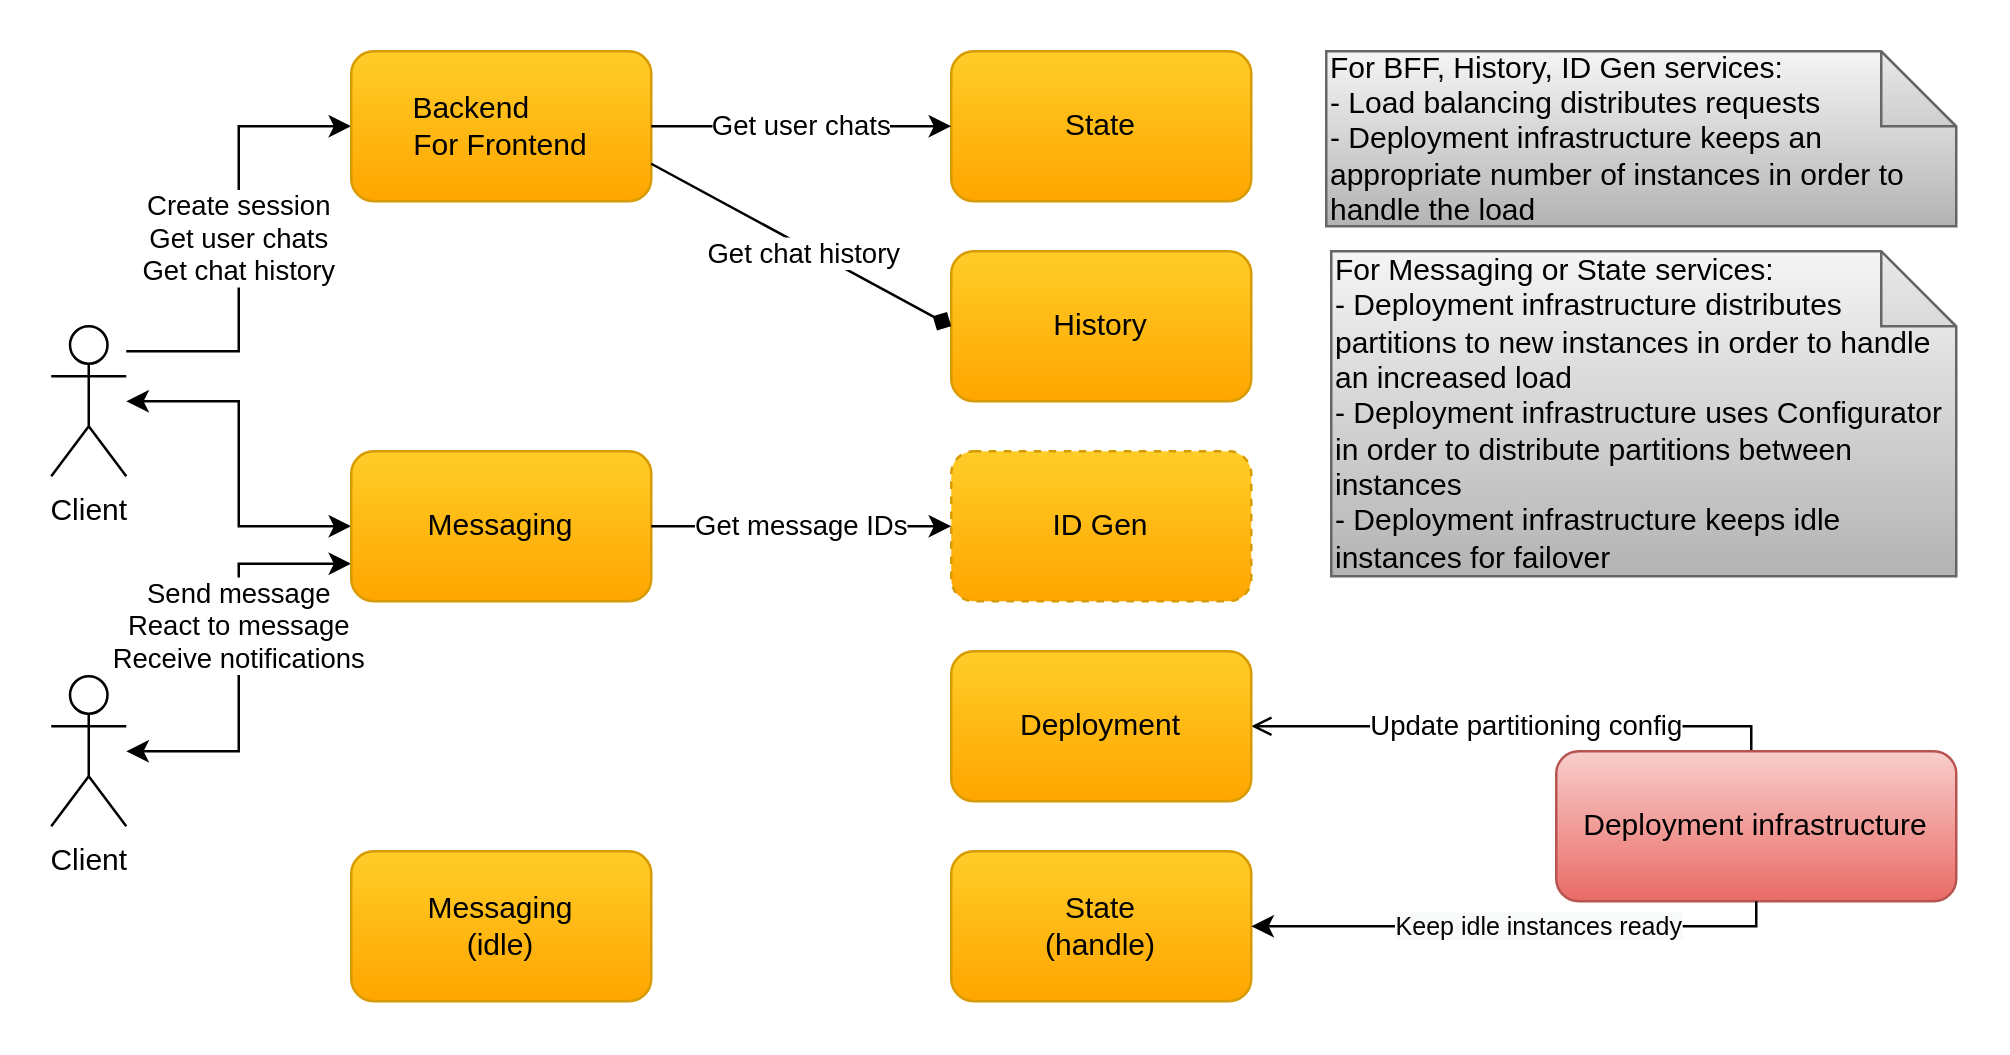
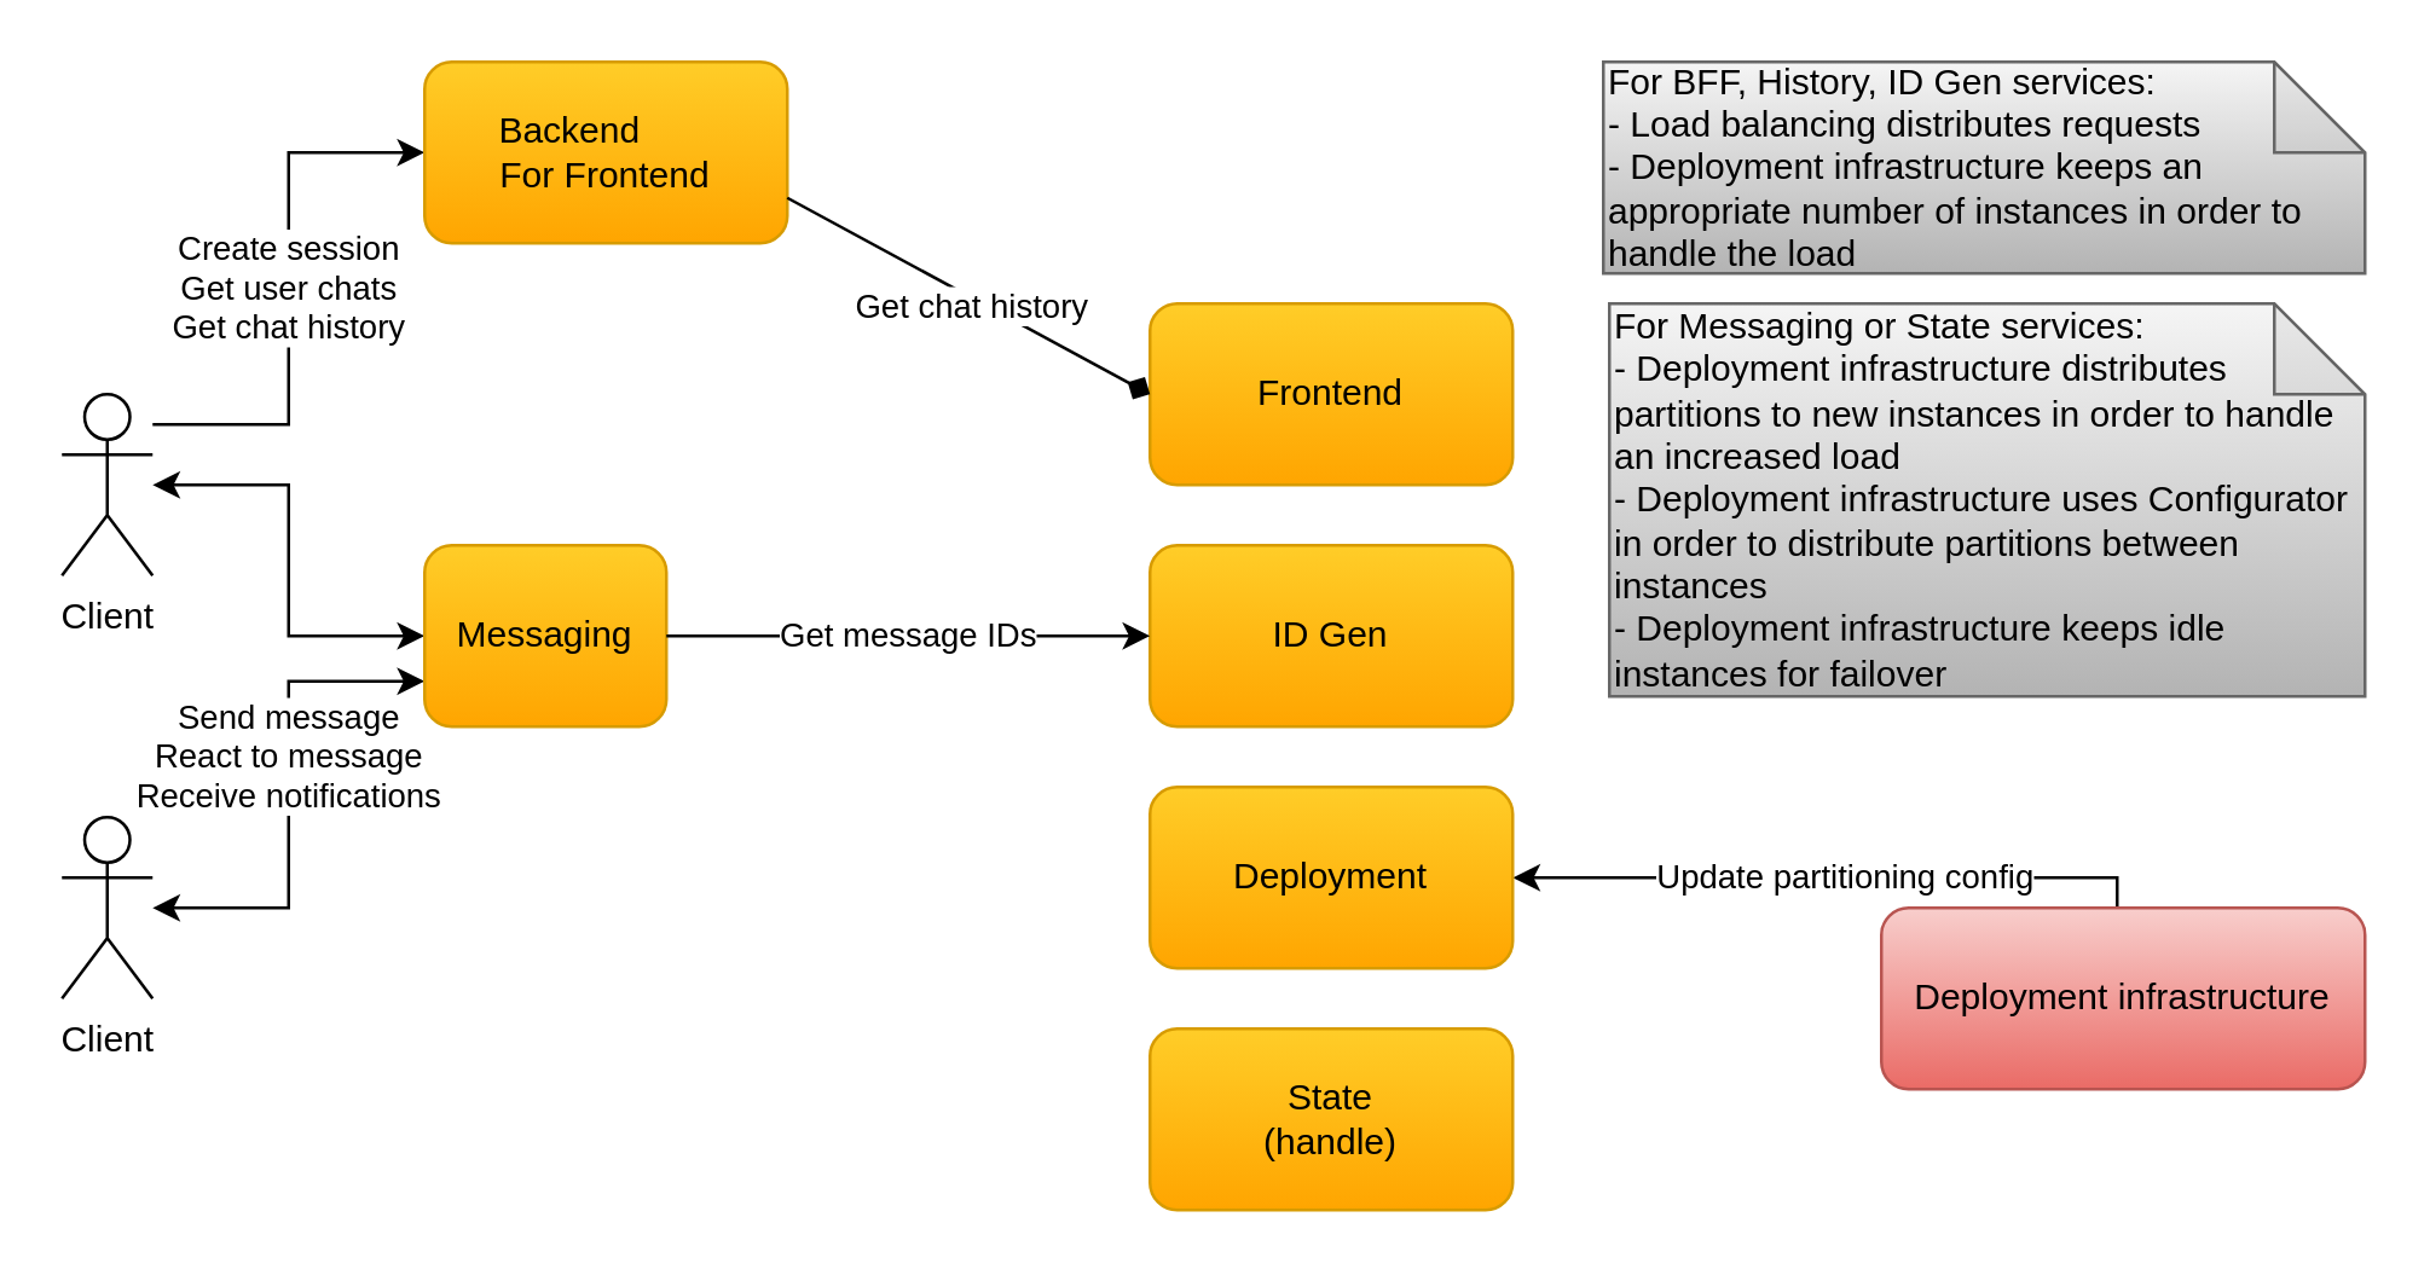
- <mxCell id="18" value="Get user chats" style="endArrow=classic;html=1;entryX=0;entryY=0.5;entryDx=0;entryDy=0;exitX=1;exitY=0.5;exitDx=0;exitDy=0;" parent="1" source="15" target="16" edge="1"><mxGeometry width="50" height="50" relative="1" as="geometry"><mxPoint x="260" y="130" as="sourcePoint" /><mxPoint x="310" y="80" as="targetPoint" /><mxPoint as="offset" /></mxGeometry></mxCell>
- <mxCell id="16" value="&lt;font style=&quot;font-size: 12px&quot;&gt;State&lt;/font&gt;" style="rounded=1;whiteSpace=wrap;html=1;gradientColor=#ffa500;fillColor=#ffcd28;strokeColor=#d79b00;" parent="1" vertex="1"><mxGeometry x="380" y="20" width="120" height="60" as="geometry" /></mxCell>
- <mxCell id="12" value="&lt;font style=&quot;font-size: 12px&quot;&gt;History&lt;/font&gt;" style="rounded=1;whiteSpace=wrap;html=1;gradientColor=#ffa500;fillColor=#ffcd28;strokeColor=#d79b00;" parent="1" vertex="1"><mxGeometry x="380" y="100" width="120" height="60" as="geometry" /></mxCell>
+ <mxCell id="12" value="&lt;font style=&quot;font-size: 12px&quot;&gt;Frontend&lt;/font&gt;" style="rounded=1;whiteSpace=wrap;html=1;gradientColor=#ffa500;fillColor=#ffcd28;strokeColor=#d79b00;" parent="1" vertex="1"><mxGeometry x="380" y="100" width="120" height="60" as="geometry" /></mxCell>
- <mxCell id="10" value="&lt;font style=&quot;font-size: 12px&quot;&gt;Messaging&lt;/font&gt;" style="rounded=1;whiteSpace=wrap;html=1;gradientColor=#ffa500;fillColor=#ffcd28;strokeColor=#d79b00;" parent="1" vertex="1"><mxGeometry x="140" y="180" width="120" height="60" as="geometry" /></mxCell>
+ <mxCell id="10" value="&lt;font style=&quot;font-size: 12px&quot;&gt;Messaging&lt;/font&gt;" style="rounded=1;whiteSpace=wrap;html=1;gradientColor=#ffa500;fillColor=#ffcd28;strokeColor=#d79b00;" parent="1" vertex="1"><mxGeometry x="140" y="180" width="80" height="60" as="geometry" /></mxCell>
- <mxCell id="13" value="&lt;font style=&quot;font-size: 12px&quot;&gt;ID Gen&lt;/font&gt;" style="rounded=1;whiteSpace=wrap;html=1;gradientColor=#ffa500;fillColor=#ffcd28;strokeColor=#d79b00;dashed=1;" parent="1" vertex="1"><mxGeometry x="380" y="180" width="120" height="60" as="geometry" /></mxCell>
+ <mxCell id="13" value="&lt;font style=&quot;font-size: 12px&quot;&gt;ID Gen&lt;/font&gt;" style="rounded=1;whiteSpace=wrap;html=1;gradientColor=#ffa500;fillColor=#ffcd28;strokeColor=#d79b00;" parent="1" vertex="1"><mxGeometry x="380" y="180" width="120" height="60" as="geometry" /></mxCell>
- <mxCell id="2" value="Update partitioning config" style="edgeStyle=orthogonalEdgeStyle;rounded=0;orthogonalLoop=1;jettySize=auto;html=1;entryX=1;entryY=0.5;entryDx=0;entryDy=0;endArrow=open;" parent="1" source="3" target="11" edge="1"><mxGeometry x="-0.048" relative="1" as="geometry"><Array as="points"><mxPoint x="700" y="310" /></Array><mxPoint as="offset" /></mxGeometry></mxCell>
+ <mxCell id="2" value="Update partitioning config" style="edgeStyle=orthogonalEdgeStyle;rounded=0;orthogonalLoop=1;jettySize=auto;html=1;entryX=1;entryY=0.5;entryDx=0;entryDy=0;" parent="1" source="3" target="11" edge="1"><mxGeometry x="-0.048" relative="1" as="geometry"><Array as="points"><mxPoint x="700" y="310" /></Array><mxPoint as="offset" /></mxGeometry></mxCell>
- <mxCell id="19" value="&lt;font style=&quot;font-size: 12px&quot;&gt;Messaging&lt;br&gt;(idle)&lt;br&gt;&lt;/font&gt;" style="rounded=1;whiteSpace=wrap;html=1;gradientColor=#ffa500;fillColor=#ffcd28;strokeColor=#d79b00;" parent="1" vertex="1"><mxGeometry x="140" y="340" width="120" height="60" as="geometry" /></mxCell>
- <mxCell id="22" value="&lt;font style=&quot;font-size: 10px&quot;&gt;&lt;span style=&quot;text-align: left ; background-color: rgb(248 , 249 , 250)&quot;&gt;Keep idle&amp;nbsp;&lt;/span&gt;&lt;span style=&quot;text-align: left ; background-color: rgb(248 , 249 , 250)&quot;&gt;instances ready&lt;/span&gt;&lt;/font&gt;" style="edgeStyle=orthogonalEdgeStyle;rounded=0;orthogonalLoop=1;jettySize=auto;html=1;entryX=1;entryY=0.5;entryDx=0;entryDy=0;exitX=0.5;exitY=1;exitDx=0;exitDy=0;" parent="1" source="3" target="21" edge="1"><mxGeometry x="-0.088" relative="1" as="geometry"><Array as="points"><mxPoint x="702" y="370" /></Array><mxPoint as="offset" /><mxPoint x="710" y="310" as="sourcePoint" /><mxPoint x="510" y="300" as="targetPoint" /></mxGeometry></mxCell>
